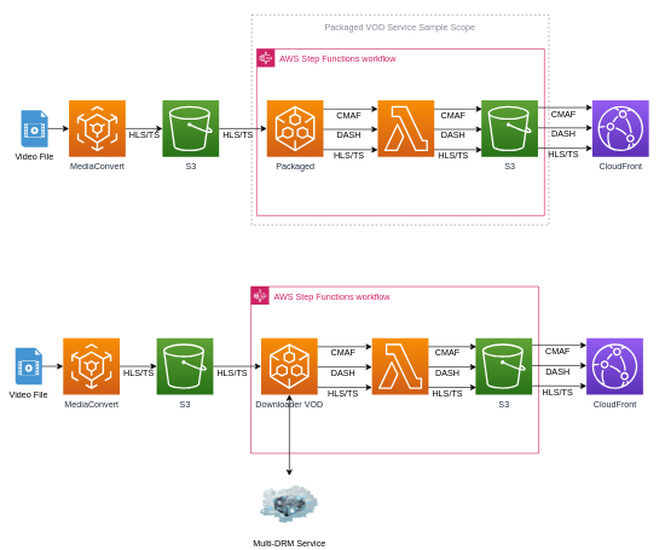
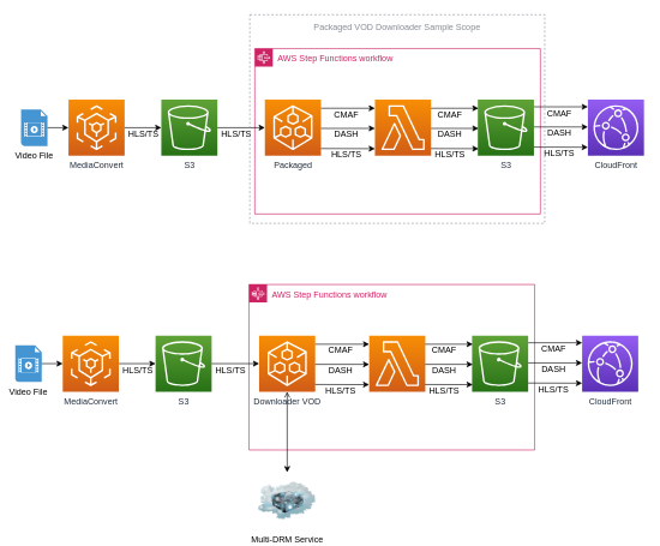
- <mxCell id="66" value="Packaged VOD Service Sample Scope" style="outlineConnect=0;gradientColor=none;html=1;whiteSpace=wrap;fontSize=12;fontStyle=0;strokeColor=#858B94;fillColor=none;verticalAlign=top;align=center;fontColor=#858B94;dashed=1;spacingTop=3;" parent="1" vertex="1"><mxGeometry x="346" y="20" width="410" height="290" as="geometry" /></mxCell>
+ <mxCell id="66" value="Packaged VOD Downloader Sample Scope" style="outlineConnect=0;gradientColor=none;html=1;whiteSpace=wrap;fontSize=12;fontStyle=0;strokeColor=#858B94;fillColor=none;verticalAlign=top;align=center;fontColor=#858B94;dashed=1;spacingTop=3;" parent="1" vertex="1"><mxGeometry x="346" y="20" width="410" height="290" as="geometry" /></mxCell>
- <mxCell id="65" value="" style="endArrow=classic;startArrow=classic;html=1;" parent="1" source="64" target="36" edge="1"><mxGeometry width="50" height="50" relative="1" as="geometry"><mxPoint x="152" y="723" as="sourcePoint" /><mxPoint x="202" y="673" as="targetPoint" /></mxGeometry></mxCell>
+ <mxCell id="65" value="" style="endArrow=open;startArrow=classic;html=1;" parent="1" source="64" target="36" edge="1"><mxGeometry width="50" height="50" relative="1" as="geometry"><mxPoint x="152" y="723" as="sourcePoint" /><mxPoint x="202" y="673" as="targetPoint" /></mxGeometry></mxCell>
